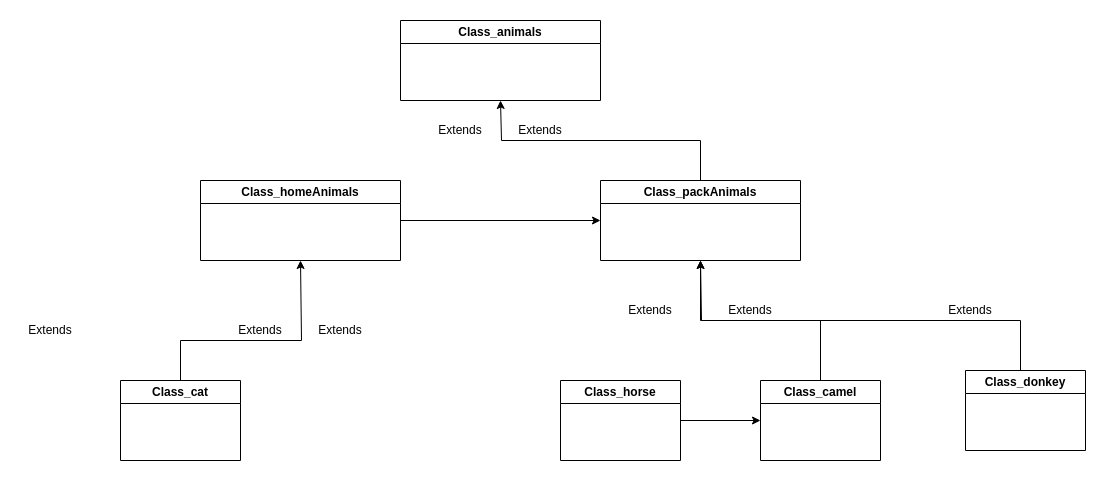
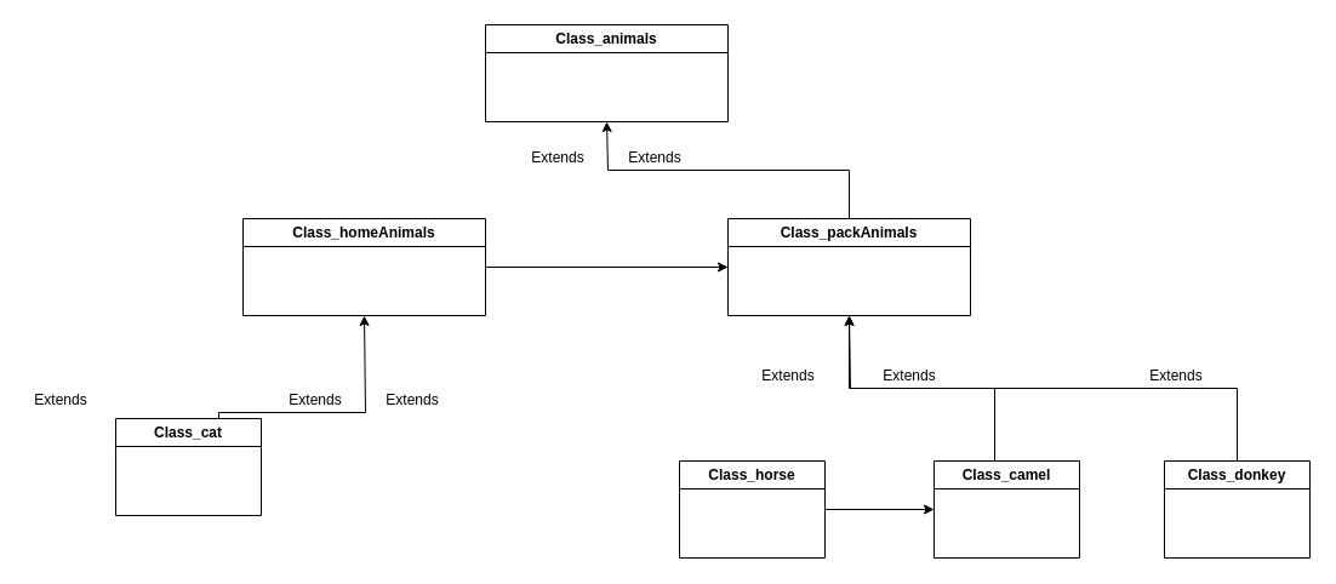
- <mxCell id="14" value="Class_donkey" style="swimlane;whiteSpace=wrap;html=1;" vertex="1" parent="1"><mxGeometry x="965" y="370" width="120" height="80" as="geometry" /></mxCell>
+ <mxCell id="14" value="Class_donkey" style="swimlane;whiteSpace=wrap;html=1;" vertex="1" parent="1"><mxGeometry x="960" y="380" width="120" height="80" as="geometry" /></mxCell>
- <mxCell id="8" value="Class_cat" style="swimlane;whiteSpace=wrap;html=1;" vertex="1" parent="1"><mxGeometry y="380" width="120" height="80" as="geometry" x="120" /></mxCell>
+ <mxCell id="8" value="Class_cat" style="swimlane;whiteSpace=wrap;html=1;" vertex="1" parent="1"><mxGeometry x="95" y="345" width="120" height="80" as="geometry" /></mxCell>
- <mxCell id="12" value="Class_camel" style="swimlane;whiteSpace=wrap;html=1;" vertex="1" parent="1"><mxGeometry x="760" y="380" width="120" height="80" as="geometry" /></mxCell>
+ <mxCell id="12" value="Class_camel" style="swimlane;whiteSpace=wrap;html=1;" vertex="1" parent="1"><mxGeometry x="770" y="380" width="120" height="80" as="geometry" /></mxCell>
